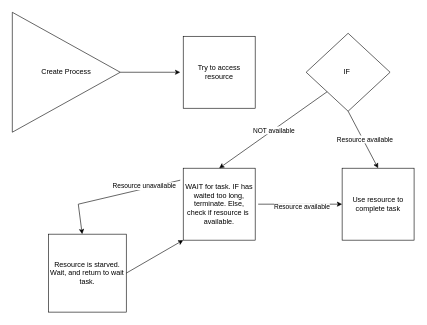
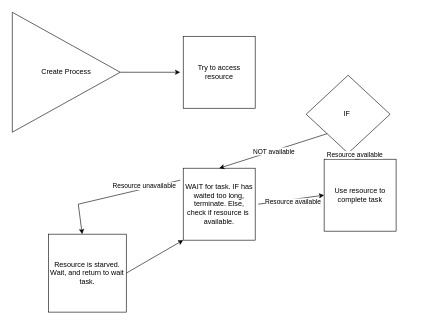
- <mxCell id="5" value="IF&amp;nbsp;" style="rhombus;whiteSpace=wrap;html=1;" vertex="1" parent="1"><mxGeometry x="510" y="55" width="140" height="130" as="geometry" /></mxCell>
+ <mxCell id="5" value="IF&amp;nbsp;" style="rhombus;whiteSpace=wrap;html=1;" vertex="1" parent="1"><mxGeometry x="510" y="125" width="140" height="130" as="geometry" /></mxCell>
- <mxCell id="6" value="Use resource to complete task" style="whiteSpace=wrap;html=1;aspect=fixed;" vertex="1" parent="1"><mxGeometry x="570" y="280" width="120" height="120" as="geometry" /></mxCell>
+ <mxCell id="6" value="Use resource to complete task" style="whiteSpace=wrap;html=1;aspect=fixed;" vertex="1" parent="1"><mxGeometry x="540" y="265" width="120" height="120" as="geometry" /></mxCell>
